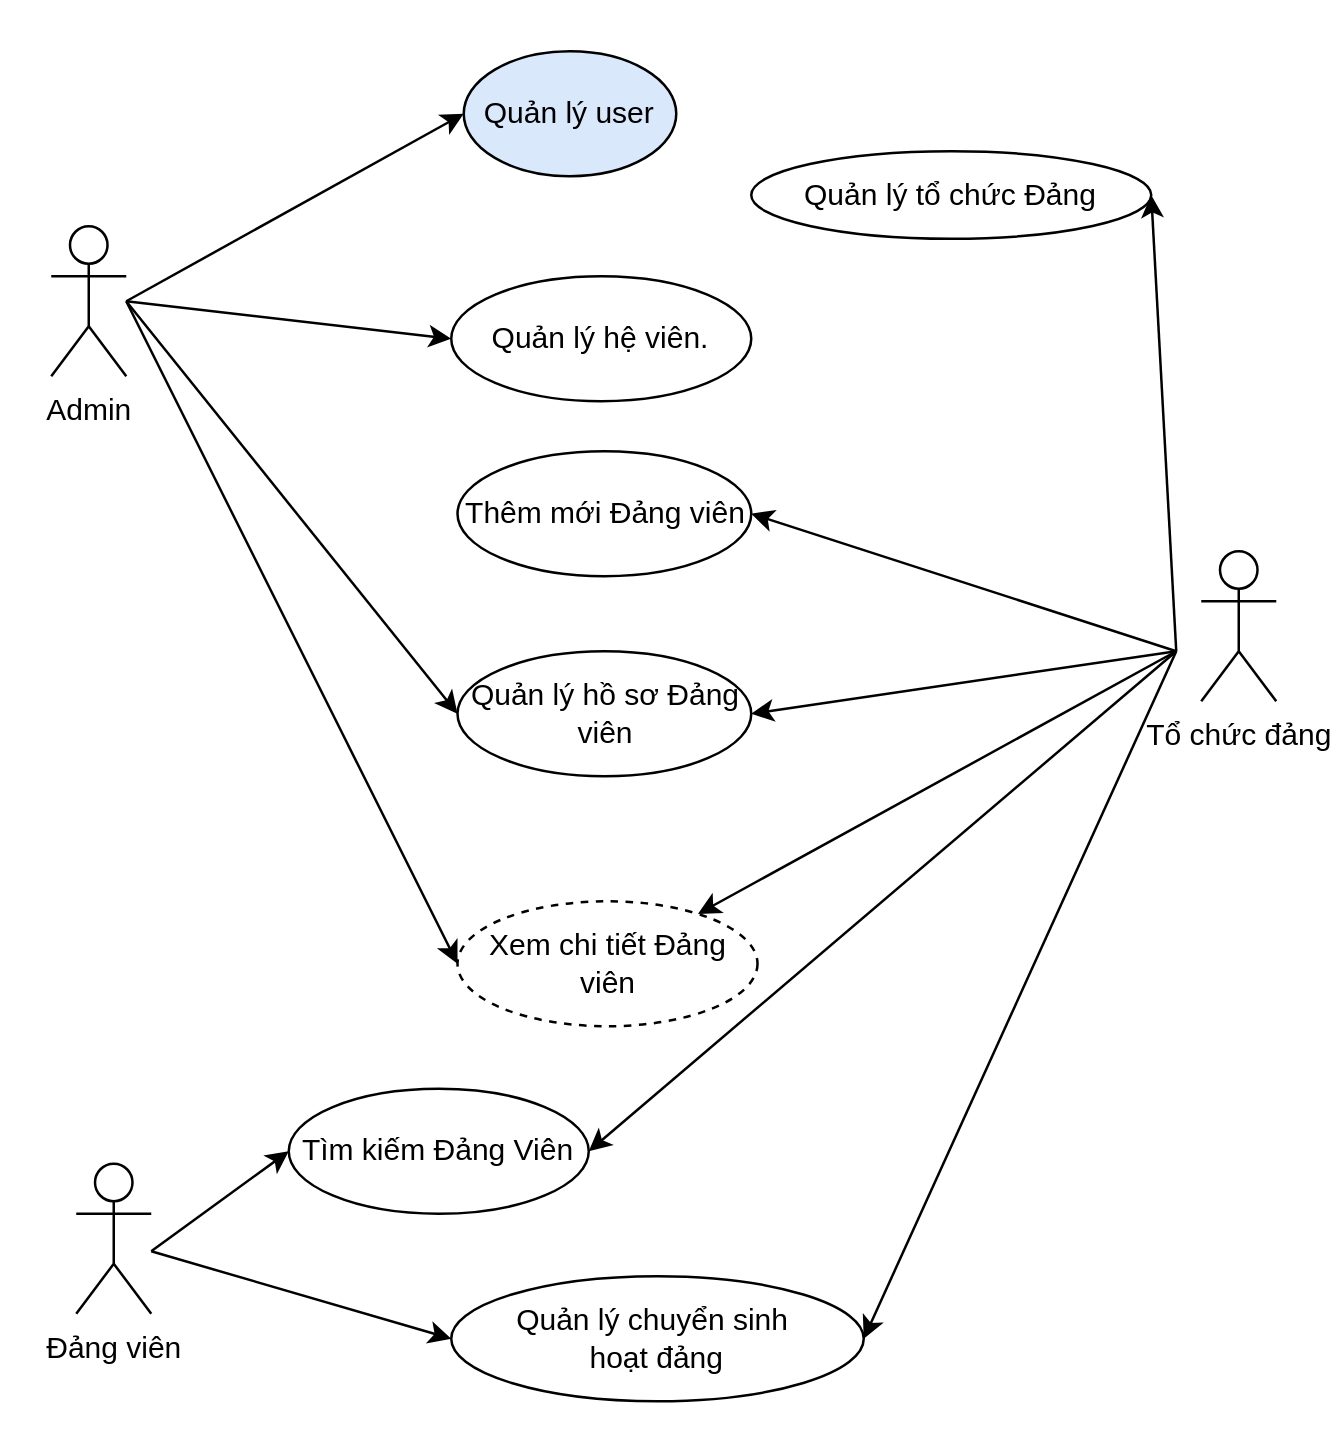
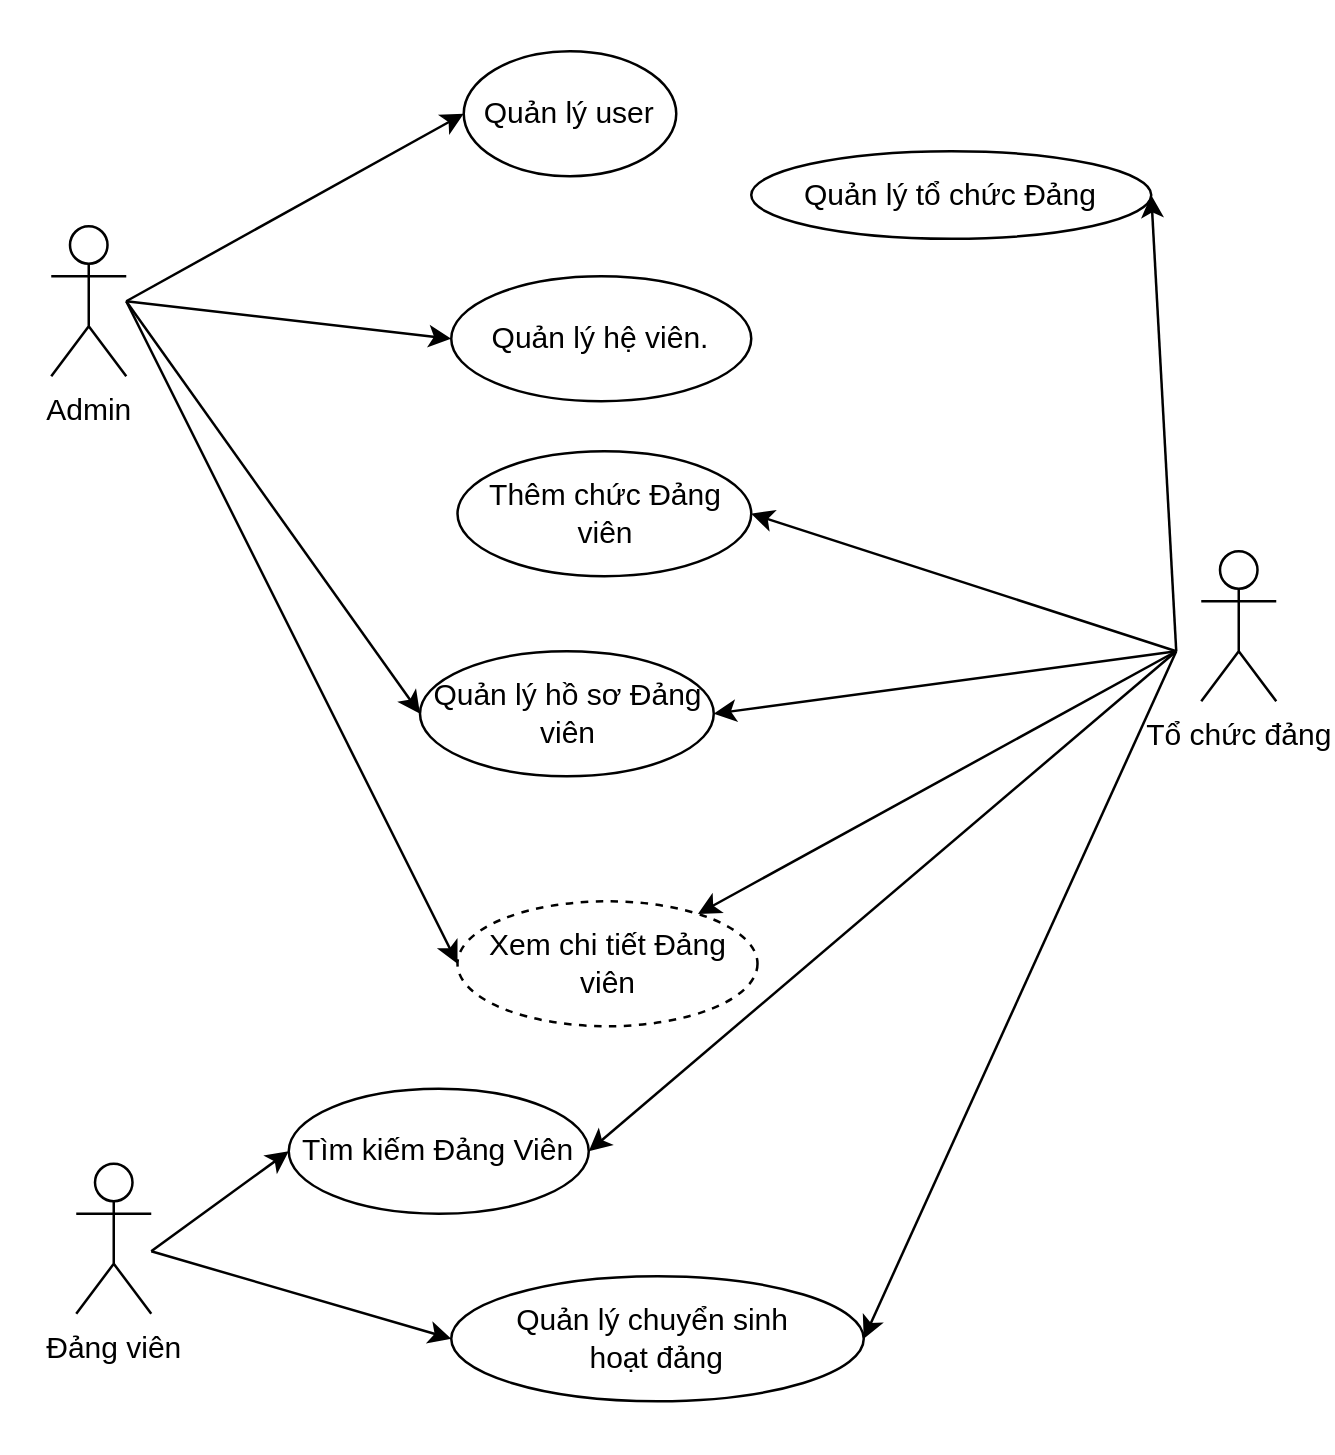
- <mxCell id="2" value="Quản lý user" style="ellipse;whiteSpace=wrap;html=1;fillColor=#dae8fc;" parent="1" vertex="1"><mxGeometry x="185" y="20" width="85" height="50" as="geometry" /></mxCell>
+ <mxCell id="2" value="Quản lý user" style="ellipse;whiteSpace=wrap;html=1;" parent="1" vertex="1"><mxGeometry x="185" y="20" width="85" height="50" as="geometry" /></mxCell>
- <mxCell id="8" value="Thêm mới Đảng viên" style="ellipse;whiteSpace=wrap;html=1;" parent="1" vertex="1"><mxGeometry x="182.5" y="180" width="117.5" height="50" as="geometry" /></mxCell>
+ <mxCell id="8" value="Thêm chức Đảng viên" style="ellipse;whiteSpace=wrap;html=1;" parent="1" vertex="1"><mxGeometry x="182.5" y="180" width="117.5" height="50" as="geometry" /></mxCell>
- <mxCell id="5" value="Quản lý hồ sơ Đảng viên" style="ellipse;whiteSpace=wrap;html=1;" parent="1" vertex="1"><mxGeometry x="182.5" y="260" width="117.5" height="50" as="geometry" /></mxCell>
+ <mxCell id="5" value="Quản lý hồ sơ Đảng viên" style="ellipse;whiteSpace=wrap;html=1;" parent="1" vertex="1"><mxGeometry x="167.5" y="260" width="117.5" height="50" as="geometry" /></mxCell>
